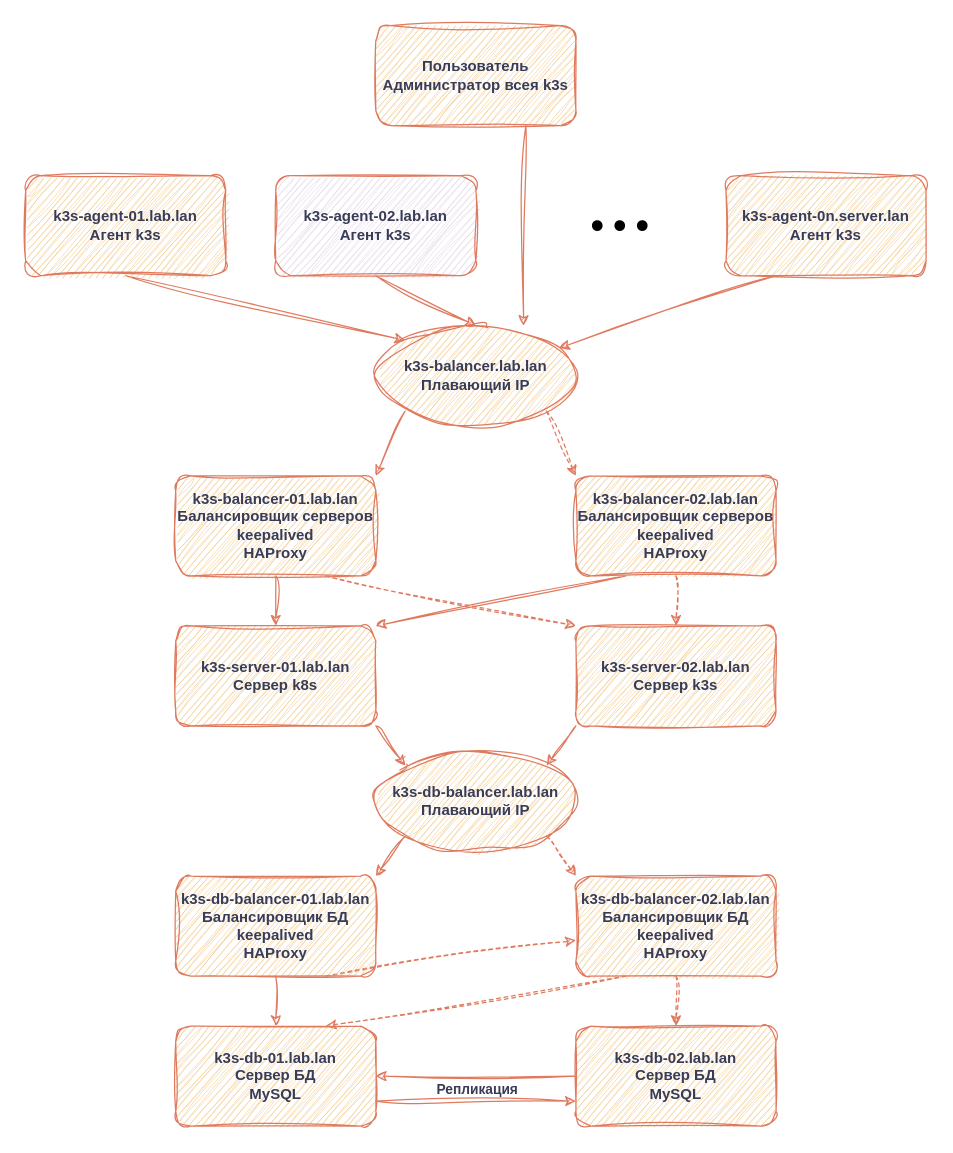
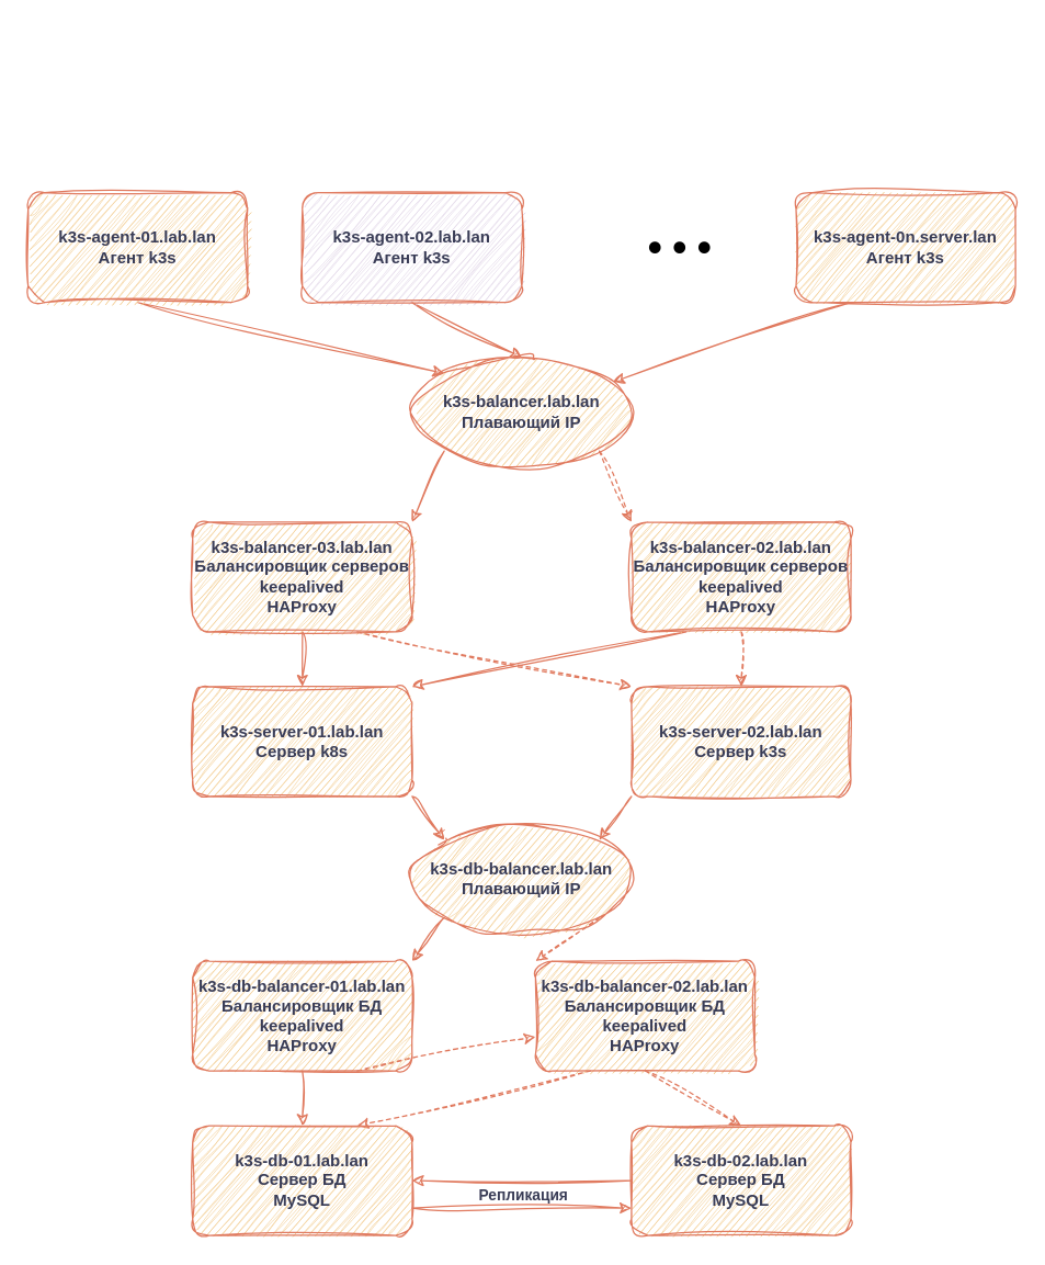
- <mxCell id="36" value="&lt;div&gt;Пользователь&lt;/div&gt;&lt;div&gt;Администратор всея k3s&lt;/div&gt;" style="rounded=1;whiteSpace=wrap;html=1;labelBackgroundColor=none;fillColor=#F2CC8F;strokeColor=#E07A5F;fontColor=#393C56;fontStyle=1;sketch=1;curveFitting=1;jiggle=2;" vertex="1" parent="1"><mxGeometry x="300" y="20" width="160" height="80" as="geometry" /></mxCell>
- <mxCell id="35" style="rounded=1;sketch=1;hachureGap=4;jiggle=2;curveFitting=1;orthogonalLoop=1;jettySize=auto;html=1;exitX=0.75;exitY=1;exitDx=0;exitDy=0;entryX=0.738;entryY=0;entryDx=0;entryDy=0;entryPerimeter=0;fontFamily=Helvetica;fontSource=https%3A%2F%2Ffonts.googleapis.com%2Fcss%3Ffamily%3DArchitects%2BDaughter;fontSize=11;labelBackgroundColor=none;strokeColor=#E07A5F;fontStyle=1;" edge="1" parent="1" source="36" target="28"><mxGeometry relative="1" as="geometry" /></mxCell>
- <mxCell id="22" value="&lt;div&gt;k3s-balancer-01.lab.lan&lt;/div&gt;&lt;div&gt;Балансировщик серверов&lt;/div&gt;&lt;div&gt;keepalived&lt;/div&gt;&lt;div&gt;HAProxy&lt;br&gt;&lt;/div&gt;" style="rounded=1;whiteSpace=wrap;html=1;labelBackgroundColor=none;fillColor=#F2CC8F;strokeColor=#E07A5F;fontColor=#393C56;fontStyle=1;sketch=1;curveFitting=1;jiggle=2;" vertex="1" parent="1"><mxGeometry x="140" y="380" width="160" height="80" as="geometry" /></mxCell>
+ <mxCell id="22" value="&lt;div&gt;k3s-balancer-03.lab.lan&lt;/div&gt;&lt;div&gt;Балансировщик серверов&lt;/div&gt;&lt;div&gt;keepalived&lt;/div&gt;&lt;div&gt;HAProxy&lt;br&gt;&lt;/div&gt;" style="rounded=1;whiteSpace=wrap;html=1;labelBackgroundColor=none;fillColor=#F2CC8F;strokeColor=#E07A5F;fontColor=#393C56;fontStyle=1;sketch=1;curveFitting=1;jiggle=2;" vertex="1" parent="1"><mxGeometry x="140" y="380" width="160" height="80" as="geometry" /></mxCell>
- <mxCell id="11" value="&lt;div&gt;k3s-db-balancer-02.lab.lan&lt;/div&gt;&lt;div&gt;Балансировщик БД&lt;/div&gt;&lt;div&gt;keepalived&lt;/div&gt;&lt;div&gt;HAProxy&lt;br&gt;&lt;/div&gt;" style="rounded=1;whiteSpace=wrap;html=1;labelBackgroundColor=none;fillColor=#F2CC8F;strokeColor=#E07A5F;fontColor=#393C56;fontStyle=1;sketch=1;curveFitting=1;jiggle=2;" vertex="1" parent="1"><mxGeometry x="460" y="700" width="160" height="80" as="geometry" /></mxCell>
+ <mxCell id="11" value="&lt;div&gt;k3s-db-balancer-02.lab.lan&lt;/div&gt;&lt;div&gt;Балансировщик БД&lt;/div&gt;&lt;div&gt;keepalived&lt;/div&gt;&lt;div&gt;HAProxy&lt;br&gt;&lt;/div&gt;" style="rounded=1;whiteSpace=wrap;html=1;labelBackgroundColor=none;fillColor=#F2CC8F;strokeColor=#E07A5F;fontColor=#393C56;fontStyle=1;sketch=1;curveFitting=1;jiggle=2;" vertex="1" parent="1"><mxGeometry x="390" y="700" width="160" height="80" as="geometry" /></mxCell>
